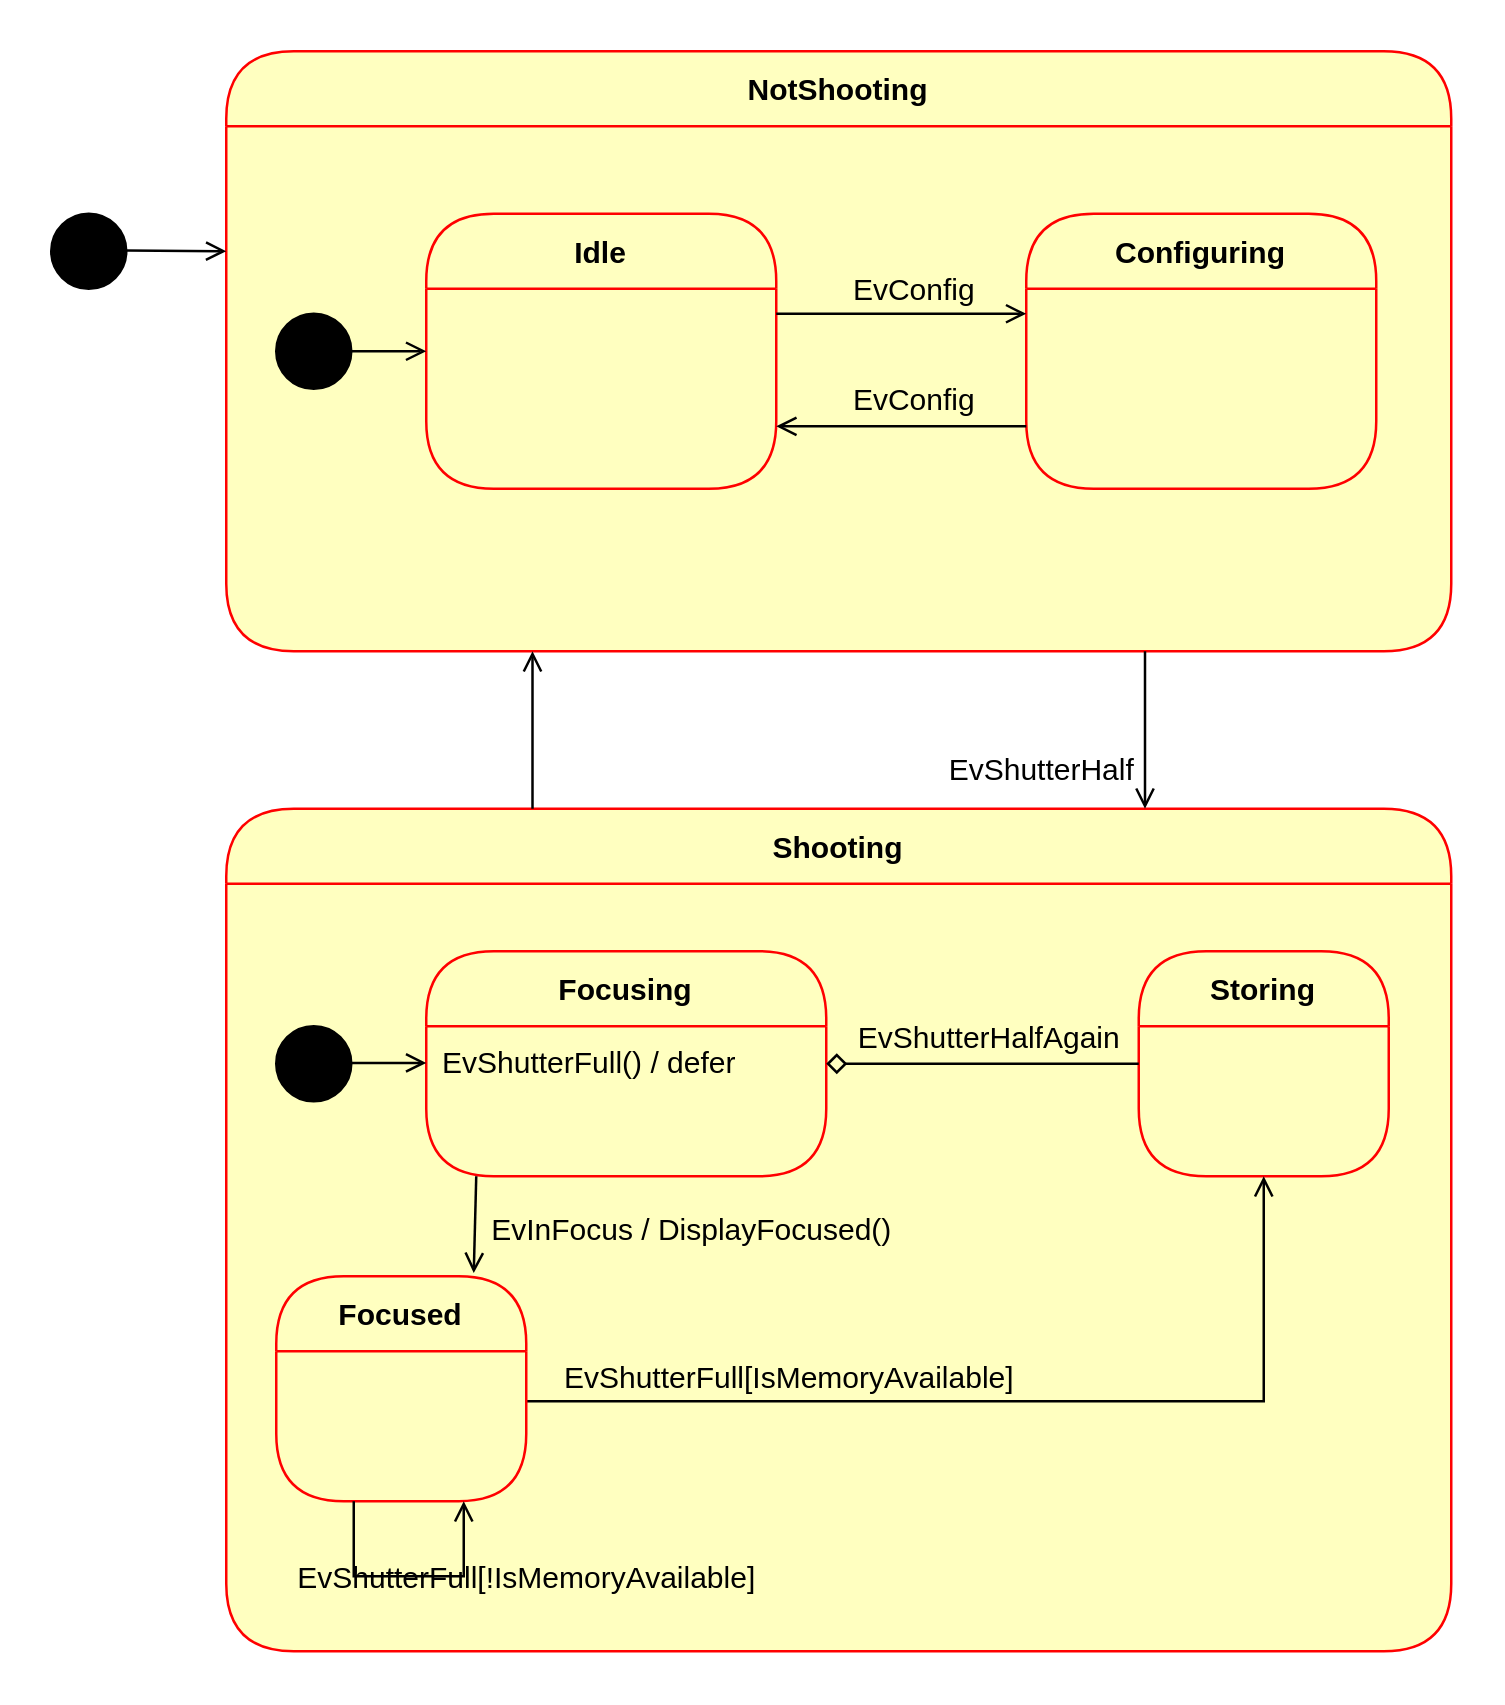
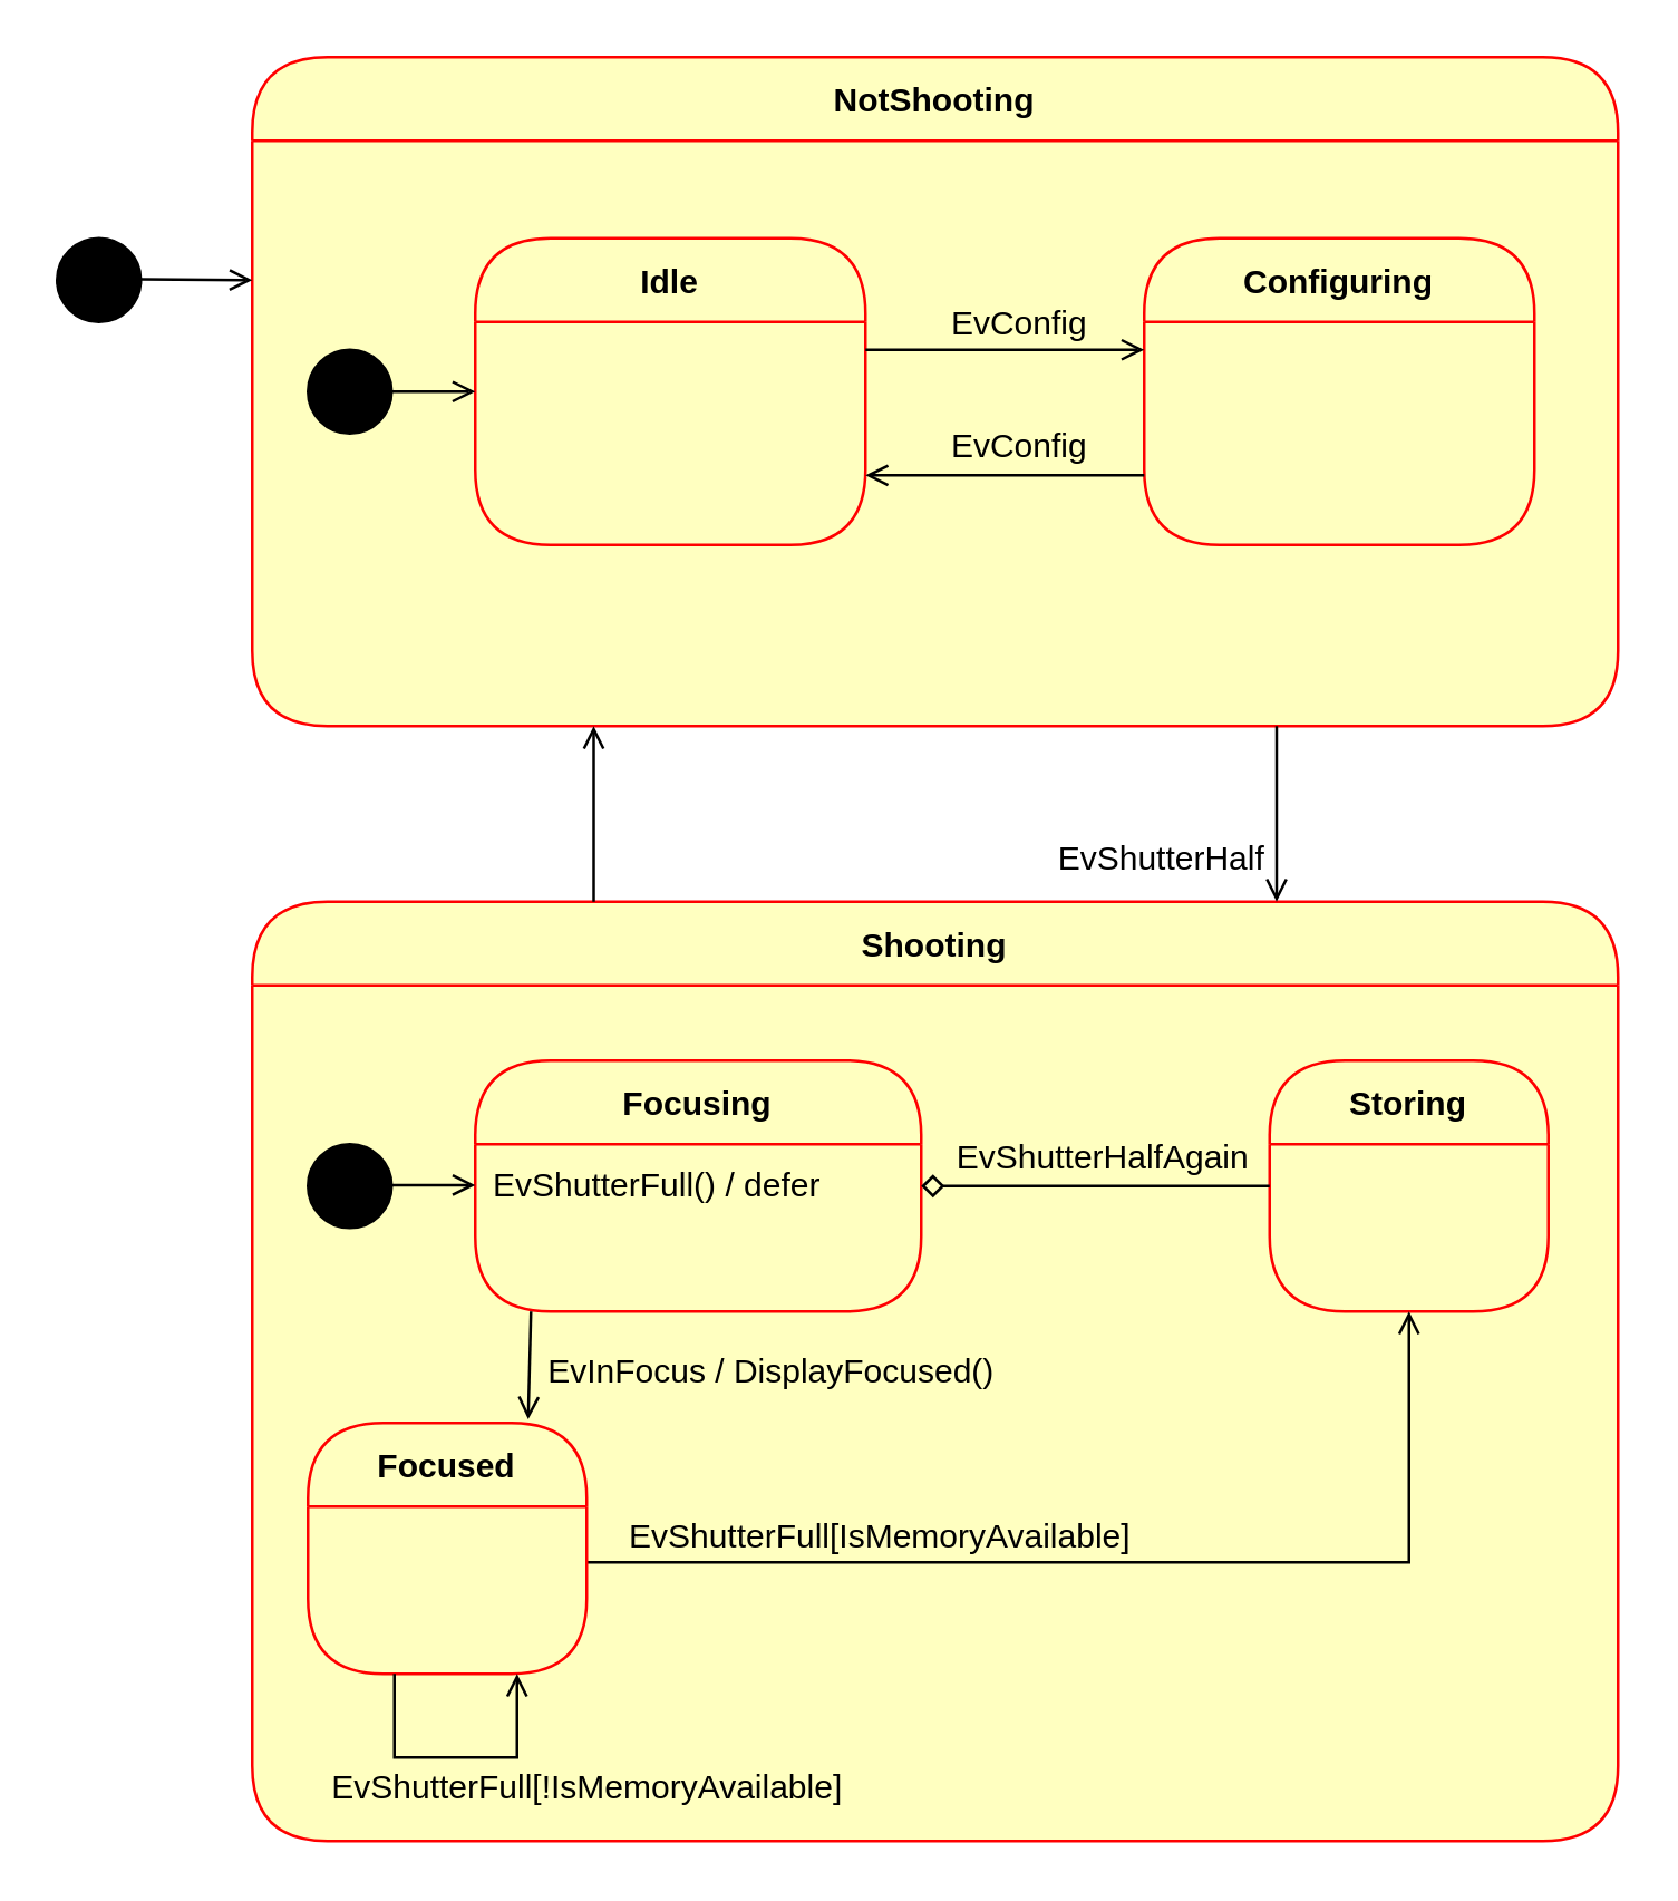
- <mxCell id="24" value="EvShutterFull[!IsMemoryAvailable]" style="text;html=1;align=center;verticalAlign=middle;resizable=0;points=[];autosize=1;strokeColor=none;fillColor=none;" vertex="1" parent="1"><mxGeometry x="105" y="616" width="210" height="30" as="geometry" /></mxCell>
+ <mxCell id="24" value="EvShutterFull[!IsMemoryAvailable]" style="text;html=1;align=center;verticalAlign=middle;resizable=0;points=[];autosize=1;strokeColor=none;fillColor=none;" vertex="1" parent="1"><mxGeometry x="105" y="626" width="210" height="30" as="geometry" /></mxCell>
